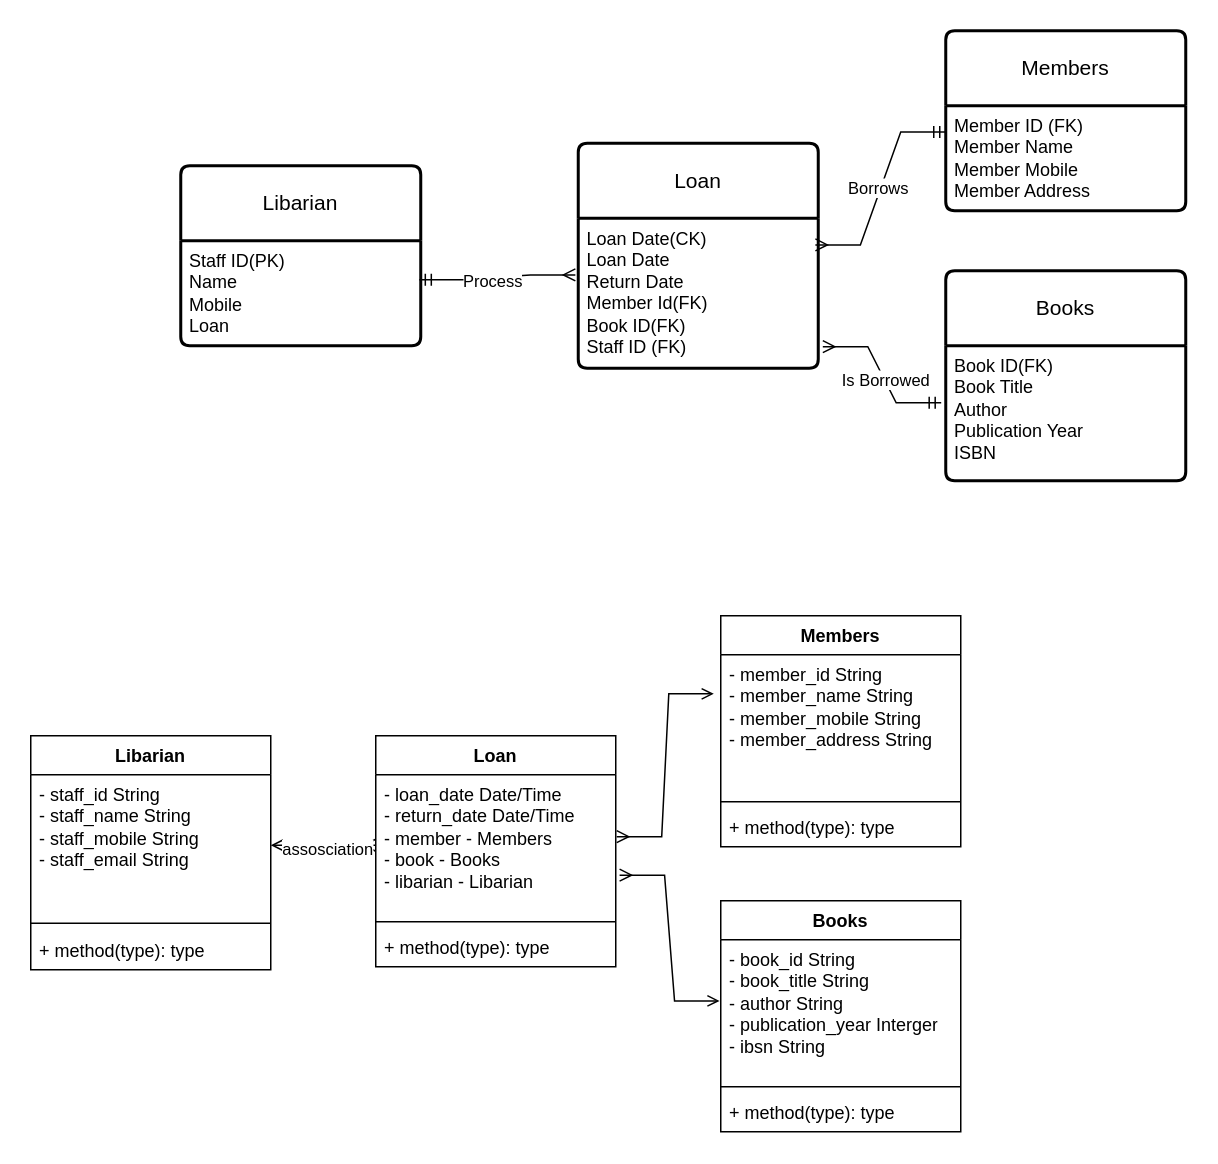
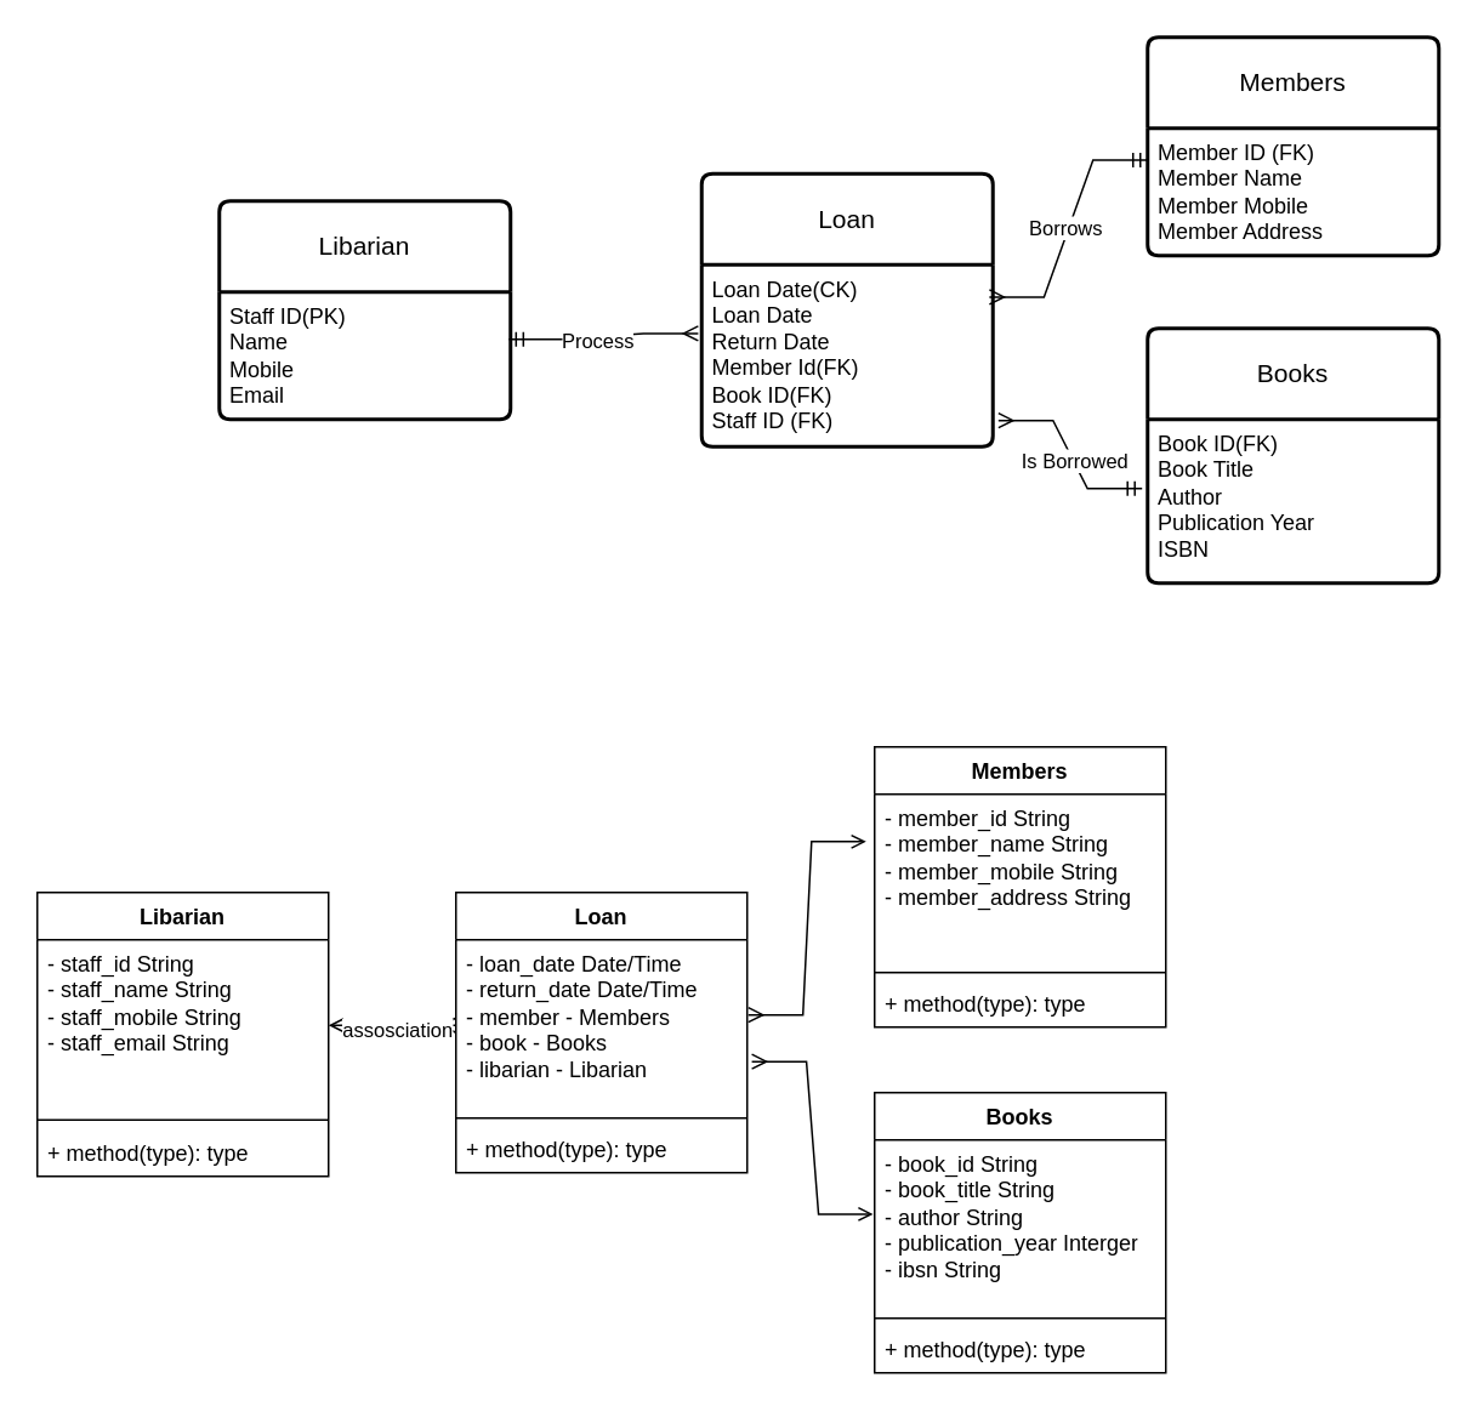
- <mxCell id="9" value="Staff ID(PK)&lt;div&gt;Name&amp;nbsp;&lt;/div&gt;&lt;div&gt;Mobile&lt;/div&gt;&lt;div&gt;Loan&lt;/div&gt;" style="align=left;strokeColor=none;fillColor=none;spacingLeft=4;fontSize=12;verticalAlign=top;resizable=0;rotatable=0;part=1;html=1;" vertex="1" parent="8"><mxGeometry y="50" width="160" height="70" as="geometry" /></mxCell>
+ <mxCell id="9" value="Staff ID(PK)&lt;div&gt;Name&amp;nbsp;&lt;/div&gt;&lt;div&gt;Mobile&lt;/div&gt;&lt;div&gt;Email&lt;/div&gt;" style="align=left;strokeColor=none;fillColor=none;spacingLeft=4;fontSize=12;verticalAlign=top;resizable=0;rotatable=0;part=1;html=1;" vertex="1" parent="8"><mxGeometry y="50" width="160" height="70" as="geometry" /></mxCell>
